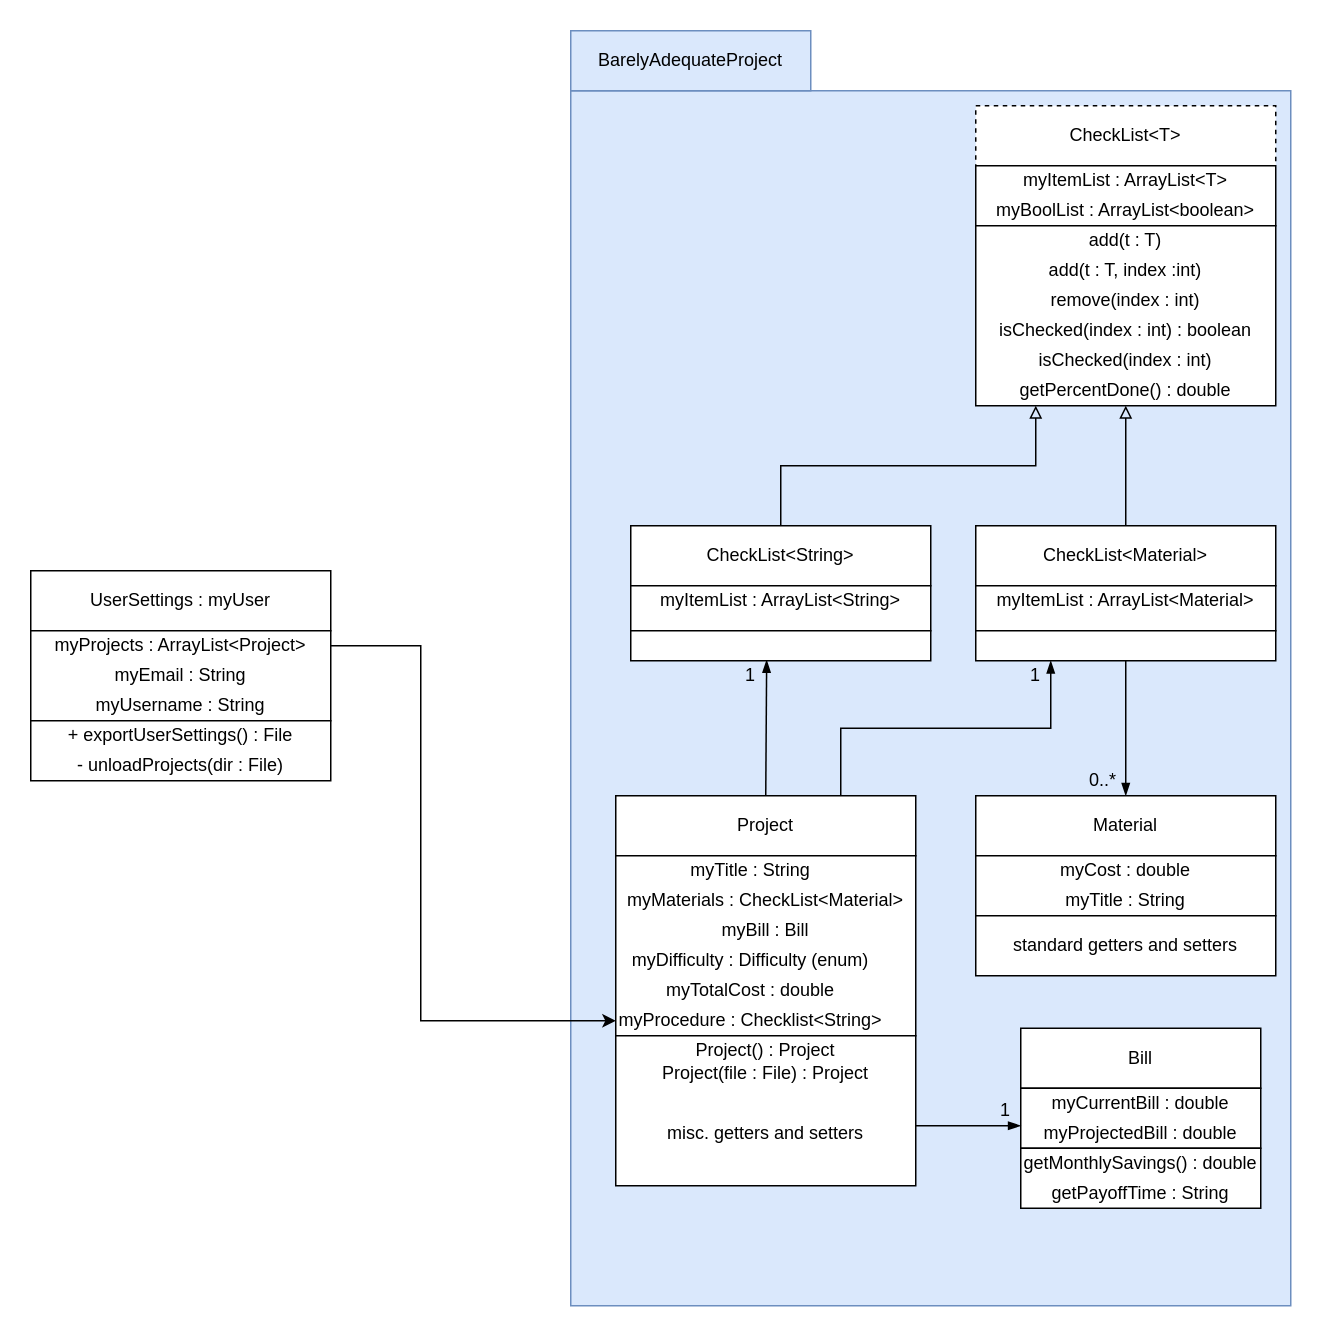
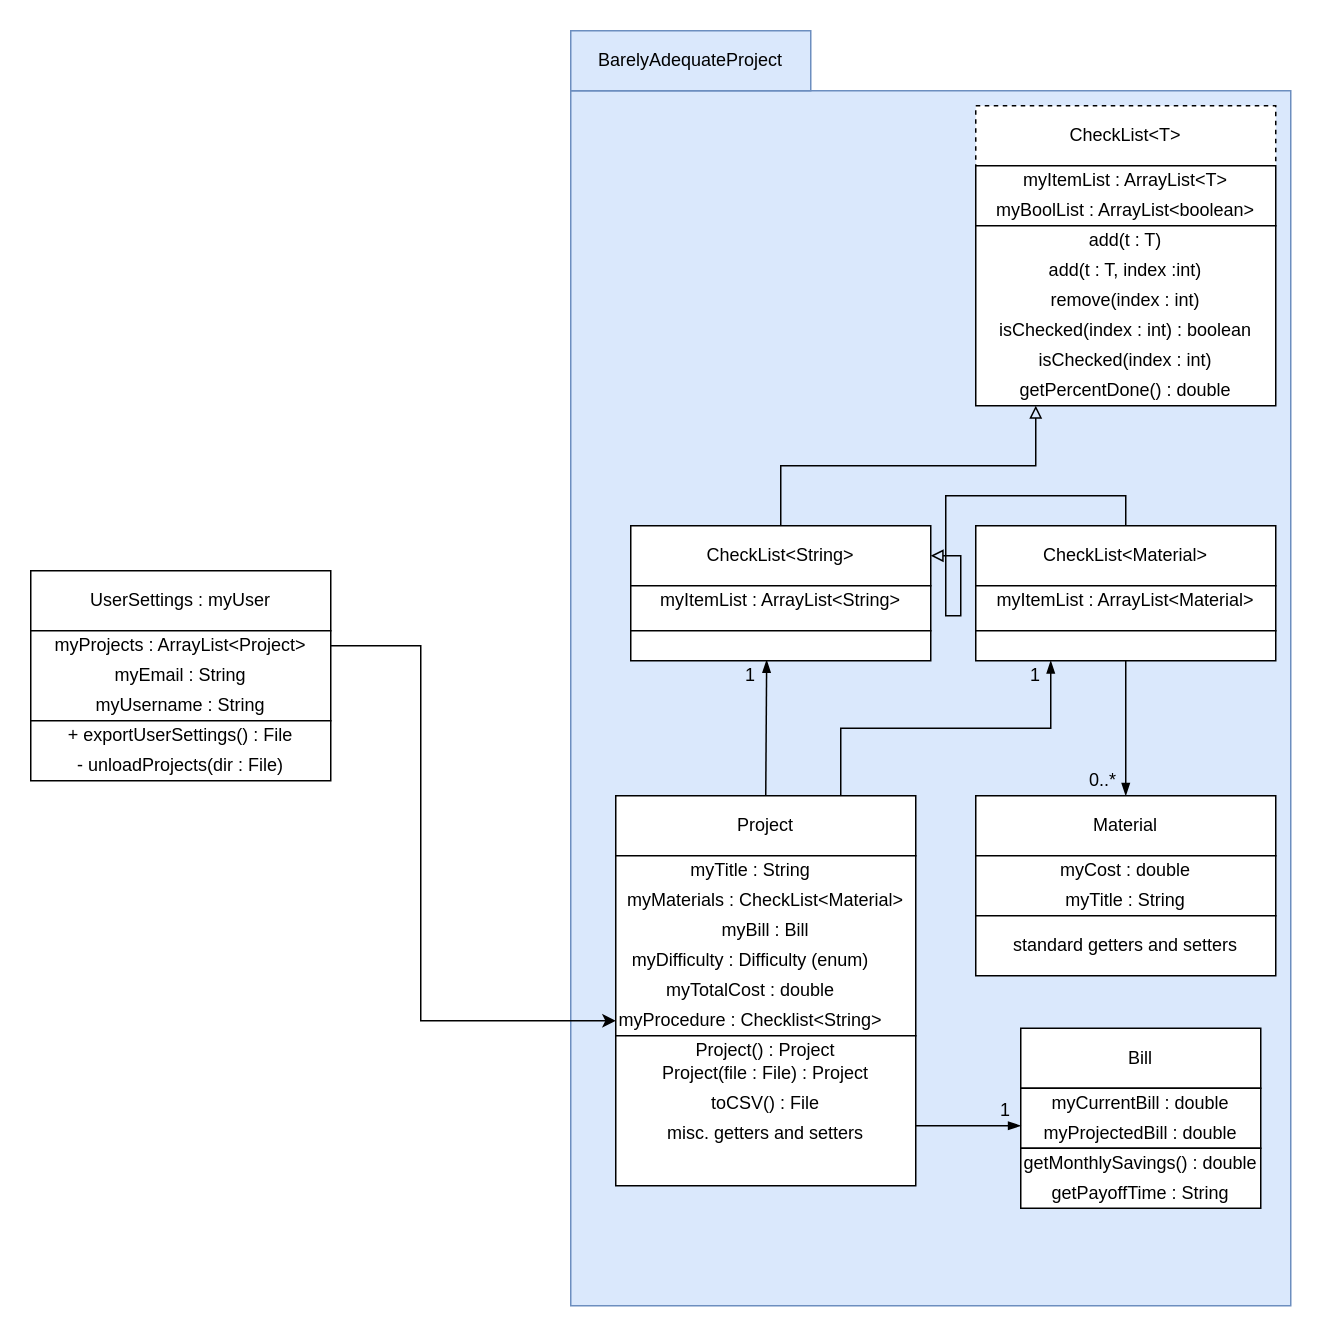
- <mxCell id="15" style="edgeStyle=orthogonalEdgeStyle;rounded=0;orthogonalLoop=1;jettySize=auto;html=1;exitX=0.5;exitY=0;exitDx=0;exitDy=0;entryX=0.5;entryY=1;entryDx=0;entryDy=0;endArrow=block;endFill=0;" parent="1" source="16" target="50" edge="1"><mxGeometry relative="1" as="geometry" /></mxCell>
+ <mxCell id="15" style="edgeStyle=orthogonalEdgeStyle;rounded=0;orthogonalLoop=1;jettySize=auto;html=1;exitX=0.5;exitY=0;exitDx=0;exitDy=0;endArrow=block;endFill=0;" parent="1" source="16" target="52" edge="1"><mxGeometry relative="1" as="geometry" /></mxCell>
+ <mxCell id="14" value="toCSV() : File" style="text;html=1;strokeColor=none;fillColor=none;align=center;verticalAlign=middle;whiteSpace=wrap;rounded=0;" parent="1" vertex="1"><mxGeometry x="410" y="725" width="200" height="20" as="geometry" /></mxCell>
